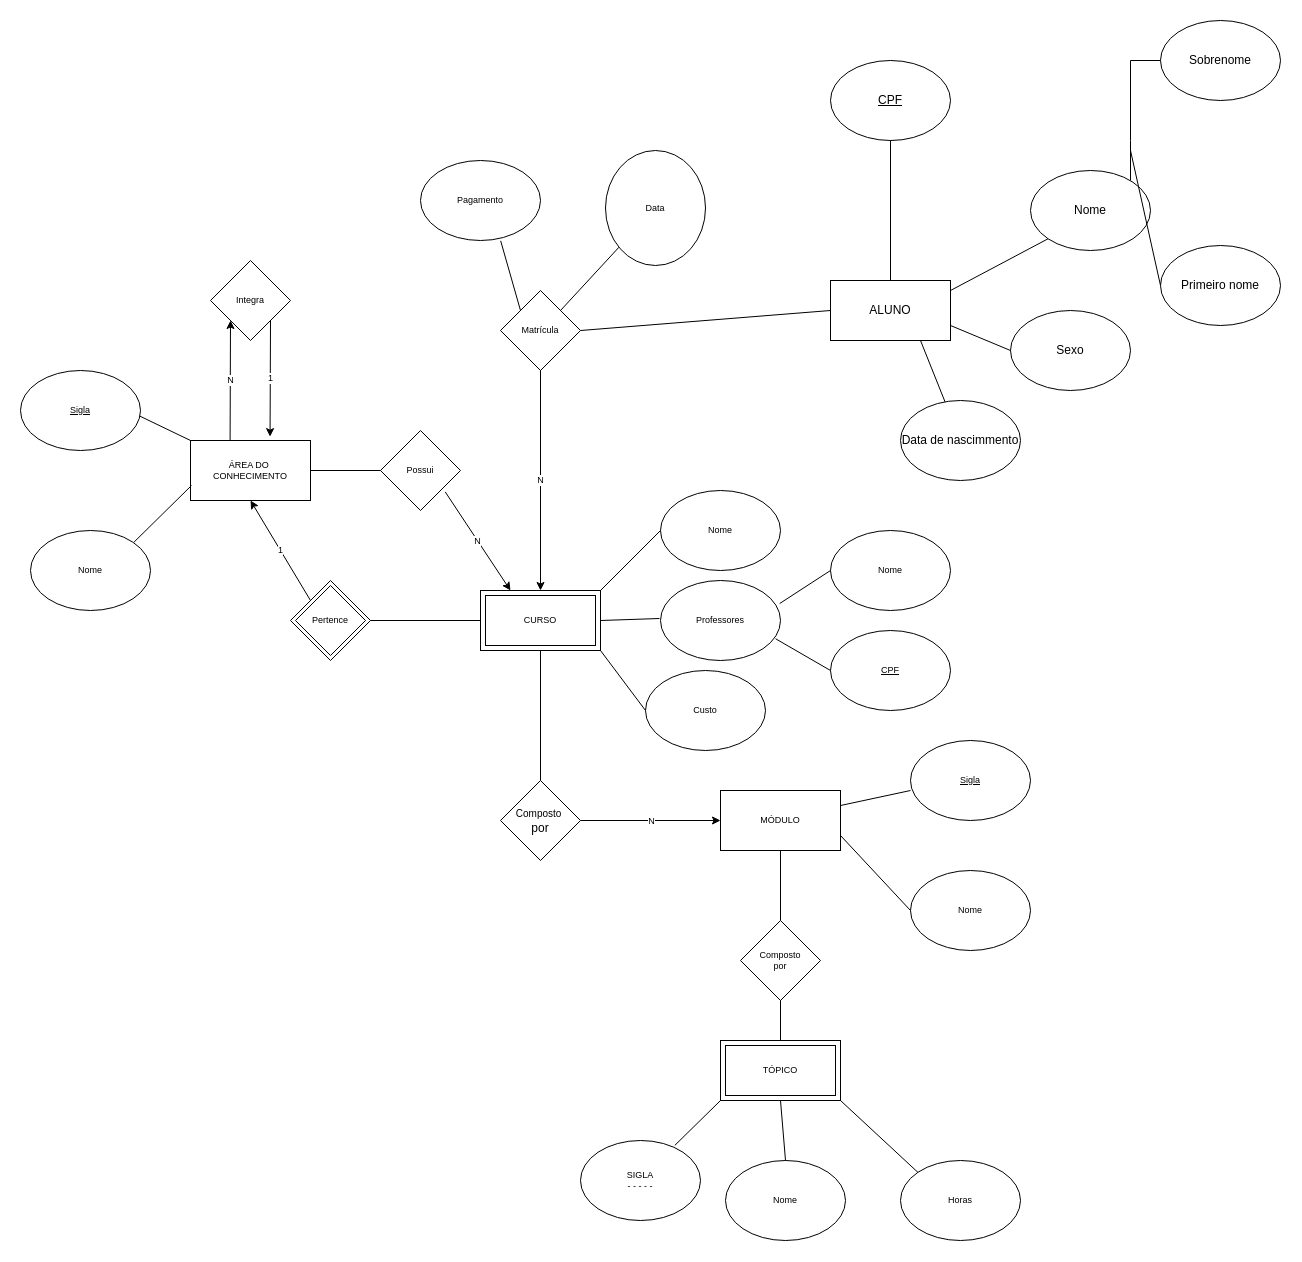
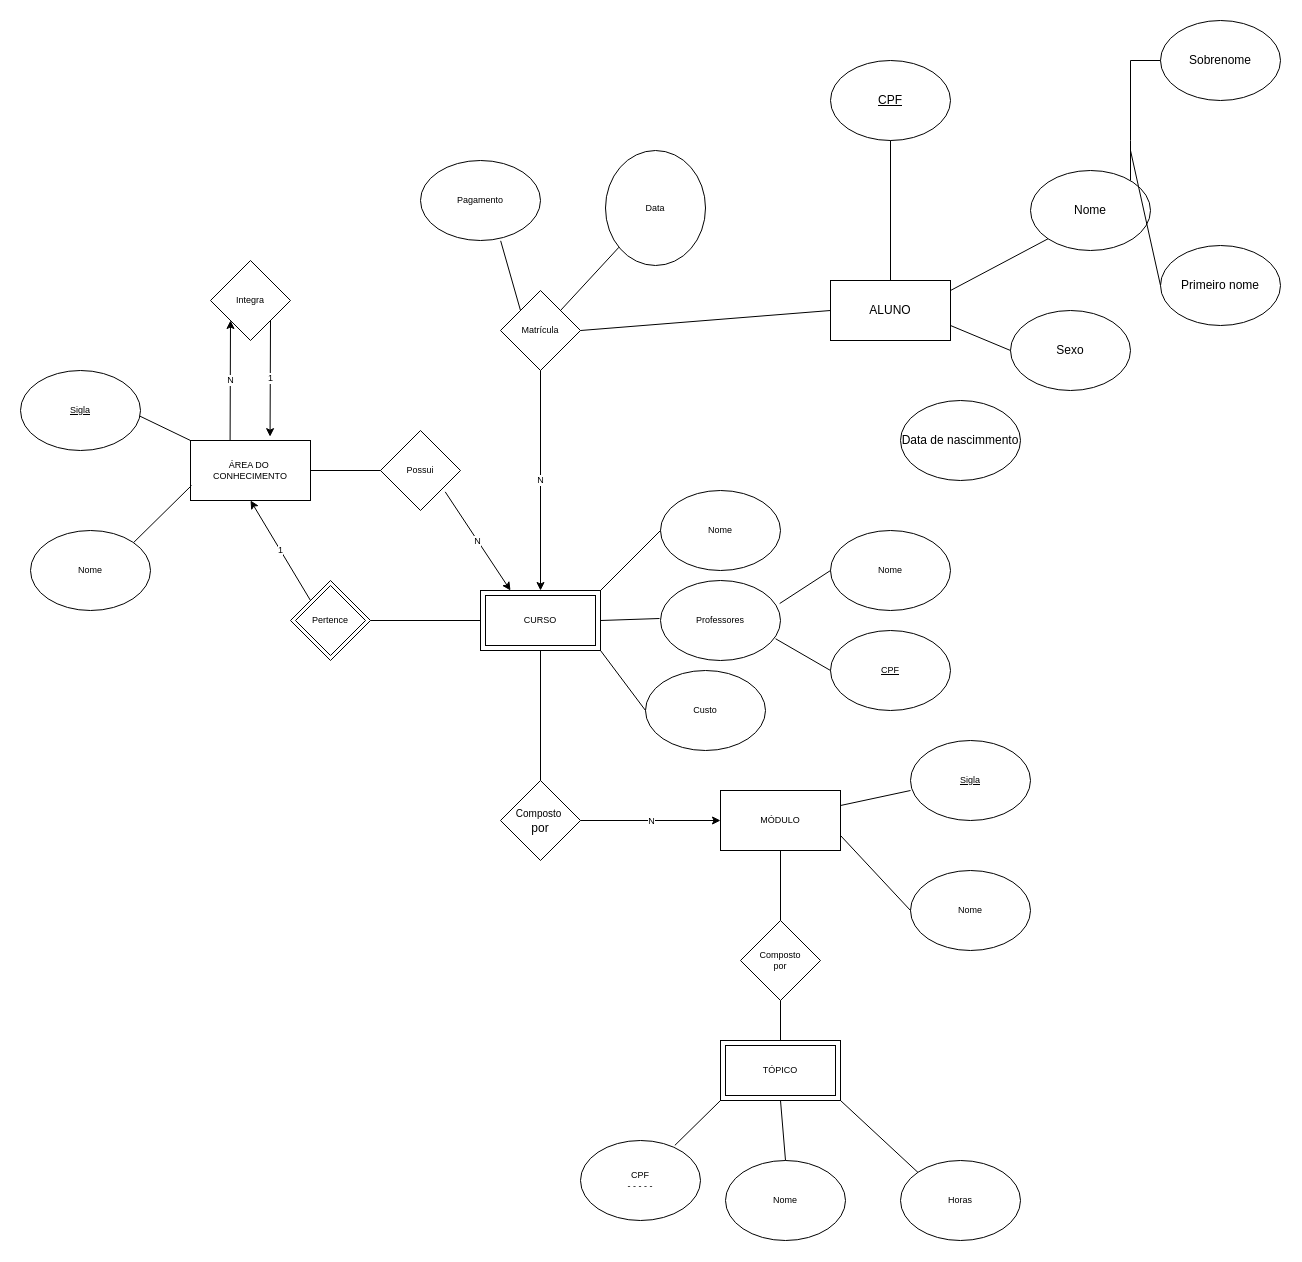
- <mxCell id="16" value="" style="endArrow=none;html=1;rounded=0;exitX=0.75;exitY=1;exitDx=0;exitDy=0;" edge="1" parent="1" source="2" target="15"><mxGeometry width="50" height="50" relative="1" as="geometry"><mxPoint x="930" y="310" as="sourcePoint" /><mxPoint x="980" y="260" as="targetPoint" /></mxGeometry></mxCell>
- <mxCell id="26" value="SIGLA&lt;br&gt;- - - - -" style="ellipse;whiteSpace=wrap;html=1;fontSize=9;" vertex="1" parent="1"><mxGeometry x="580" y="1140" width="120" height="80" as="geometry" /></mxCell>
+ <mxCell id="26" value="CPF&lt;br&gt;- - - - -" style="ellipse;whiteSpace=wrap;html=1;fontSize=9;" vertex="1" parent="1"><mxGeometry x="580" y="1140" width="120" height="80" as="geometry" /></mxCell>
